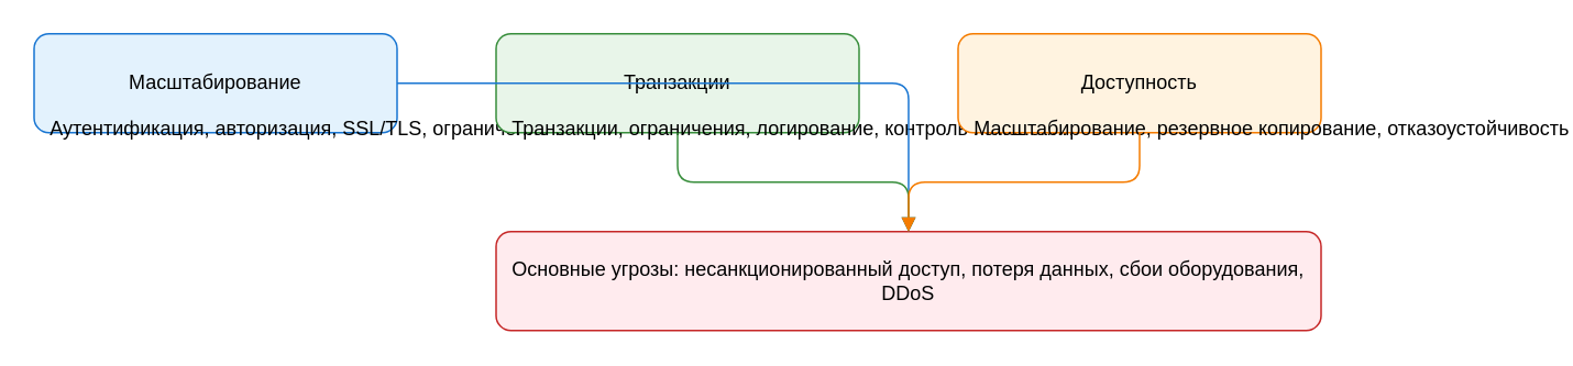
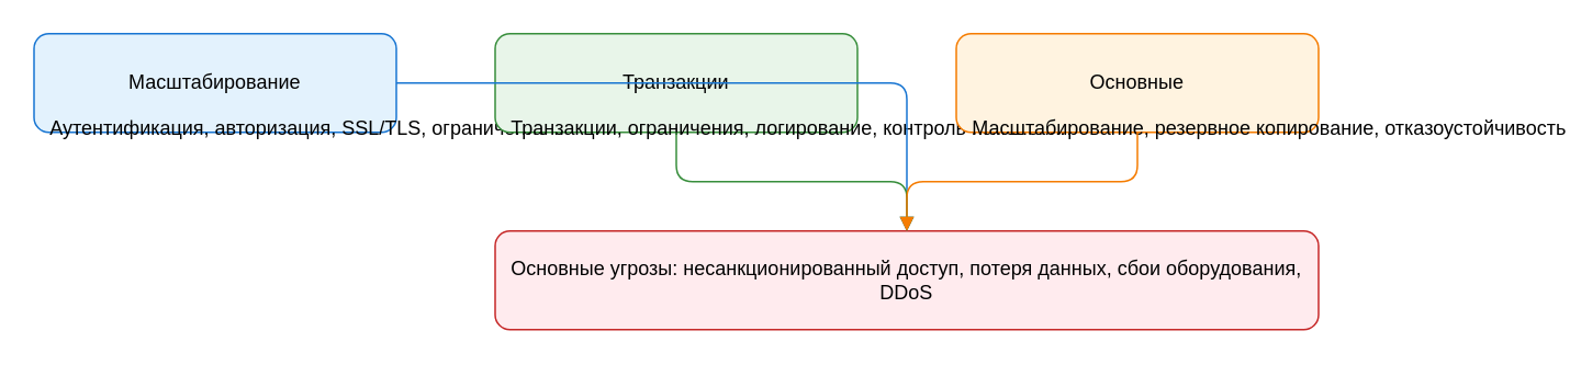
- <mxCell id="6" value="Доступность" style="rounded=1;whiteSpace=wrap;html=1;fillColor=#FFF3E0;strokeColor=#F57C00;" vertex="1" parent="1"><mxGeometry x="580" y="20" width="220" height="60" as="geometry" /></mxCell>
+ <mxCell id="6" value="Основные" style="rounded=1;whiteSpace=wrap;html=1;fillColor=#FFF3E0;strokeColor=#F57C00;" vertex="1" parent="1"><mxGeometry x="580" y="20" width="220" height="60" as="geometry" /></mxCell>
